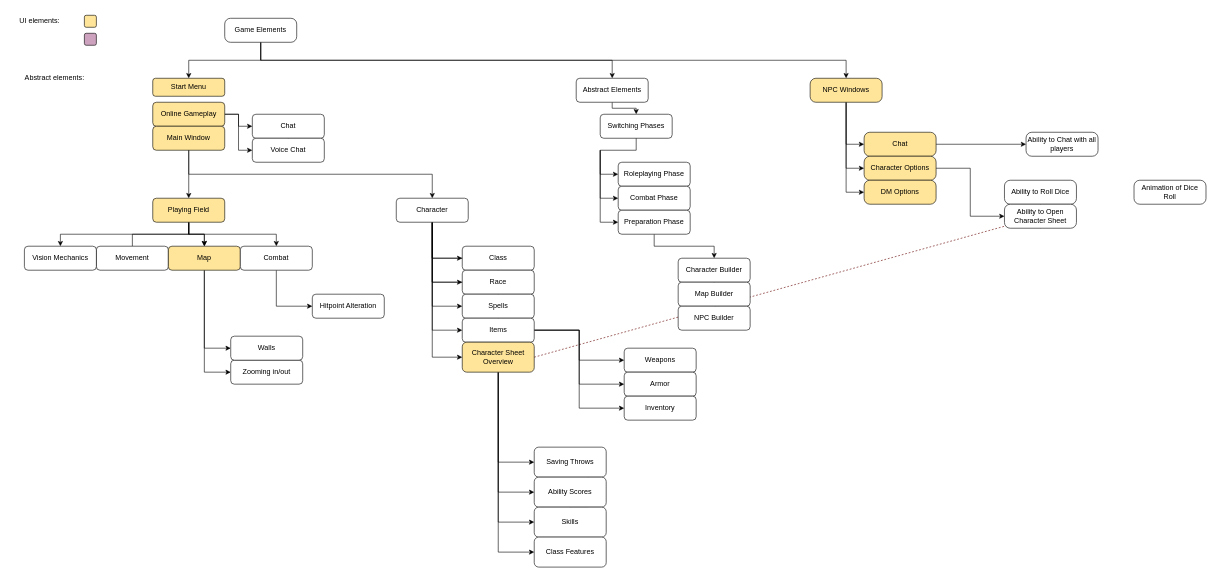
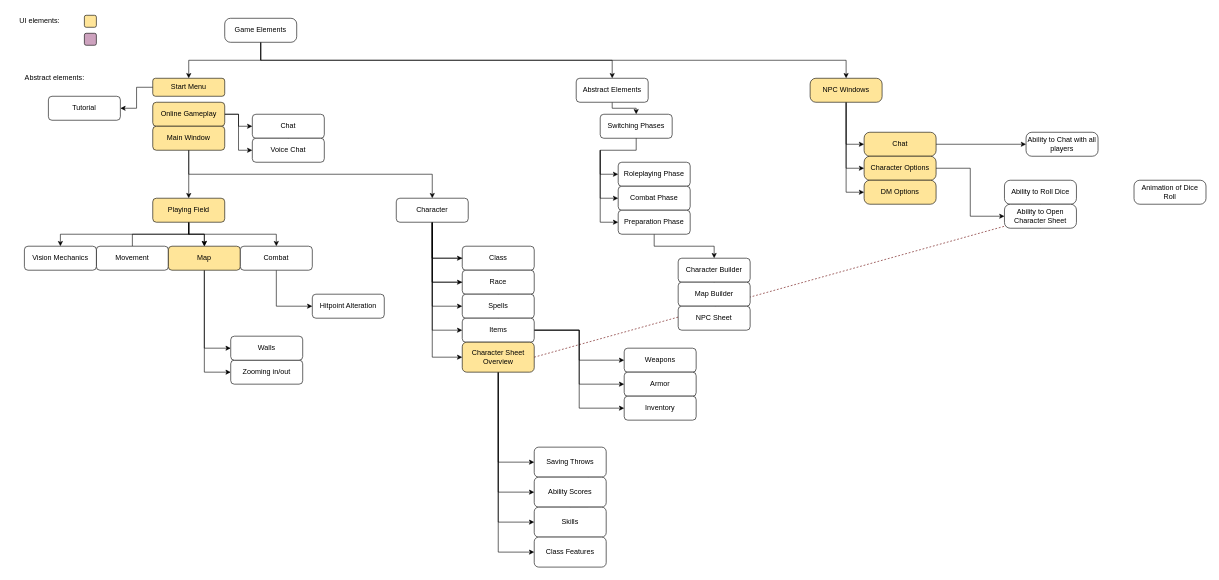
+ <mxCell id="7" value="" style="edgeStyle=orthogonalEdgeStyle;rounded=0;orthogonalLoop=1;jettySize=auto;html=1;" parent="1" source="8" target="86" edge="1"><mxGeometry relative="1" as="geometry" /></mxCell>
+ <mxCell id="86" value="Tutorial" style="rounded=1;whiteSpace=wrap;html=1;" parent="1" vertex="1"><mxGeometry x="80" y="160" width="120" height="40" as="geometry" /></mxCell>
- <mxCell id="89" value="NPC Builder" style="rounded=1;whiteSpace=wrap;html=1;" parent="1" vertex="1"><mxGeometry x="1130" y="510" width="120" height="40" as="geometry" /></mxCell>
+ <mxCell id="89" value="NPC Sheet" style="rounded=1;whiteSpace=wrap;html=1;" parent="1" vertex="1"><mxGeometry x="1130" y="510" width="120" height="40" as="geometry" /></mxCell>
